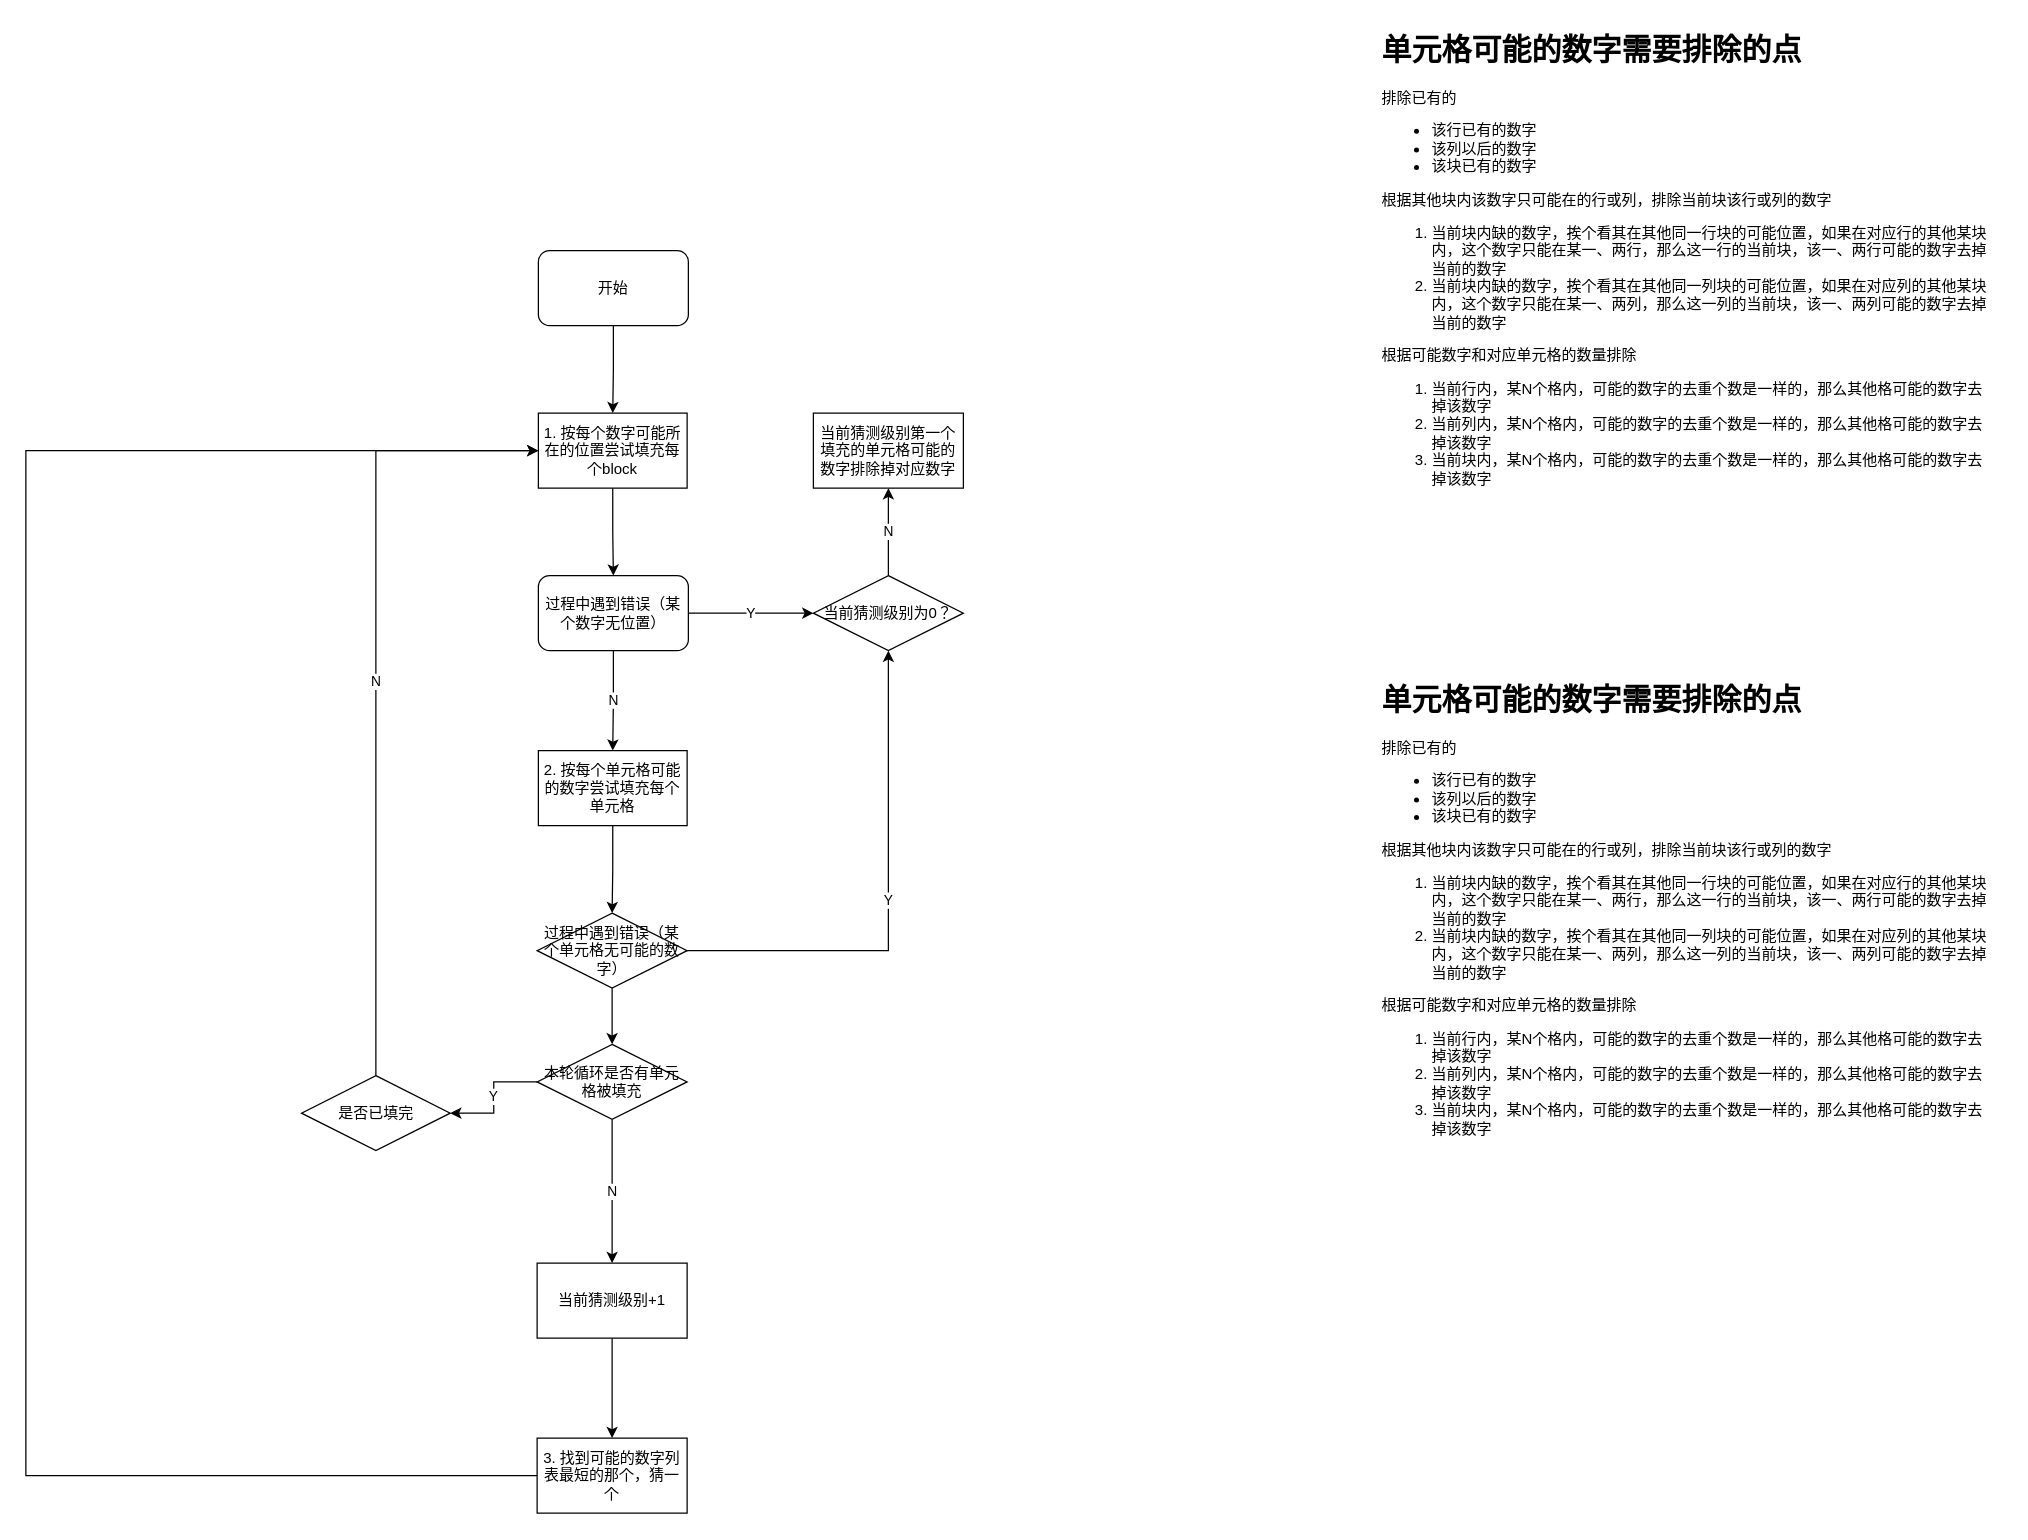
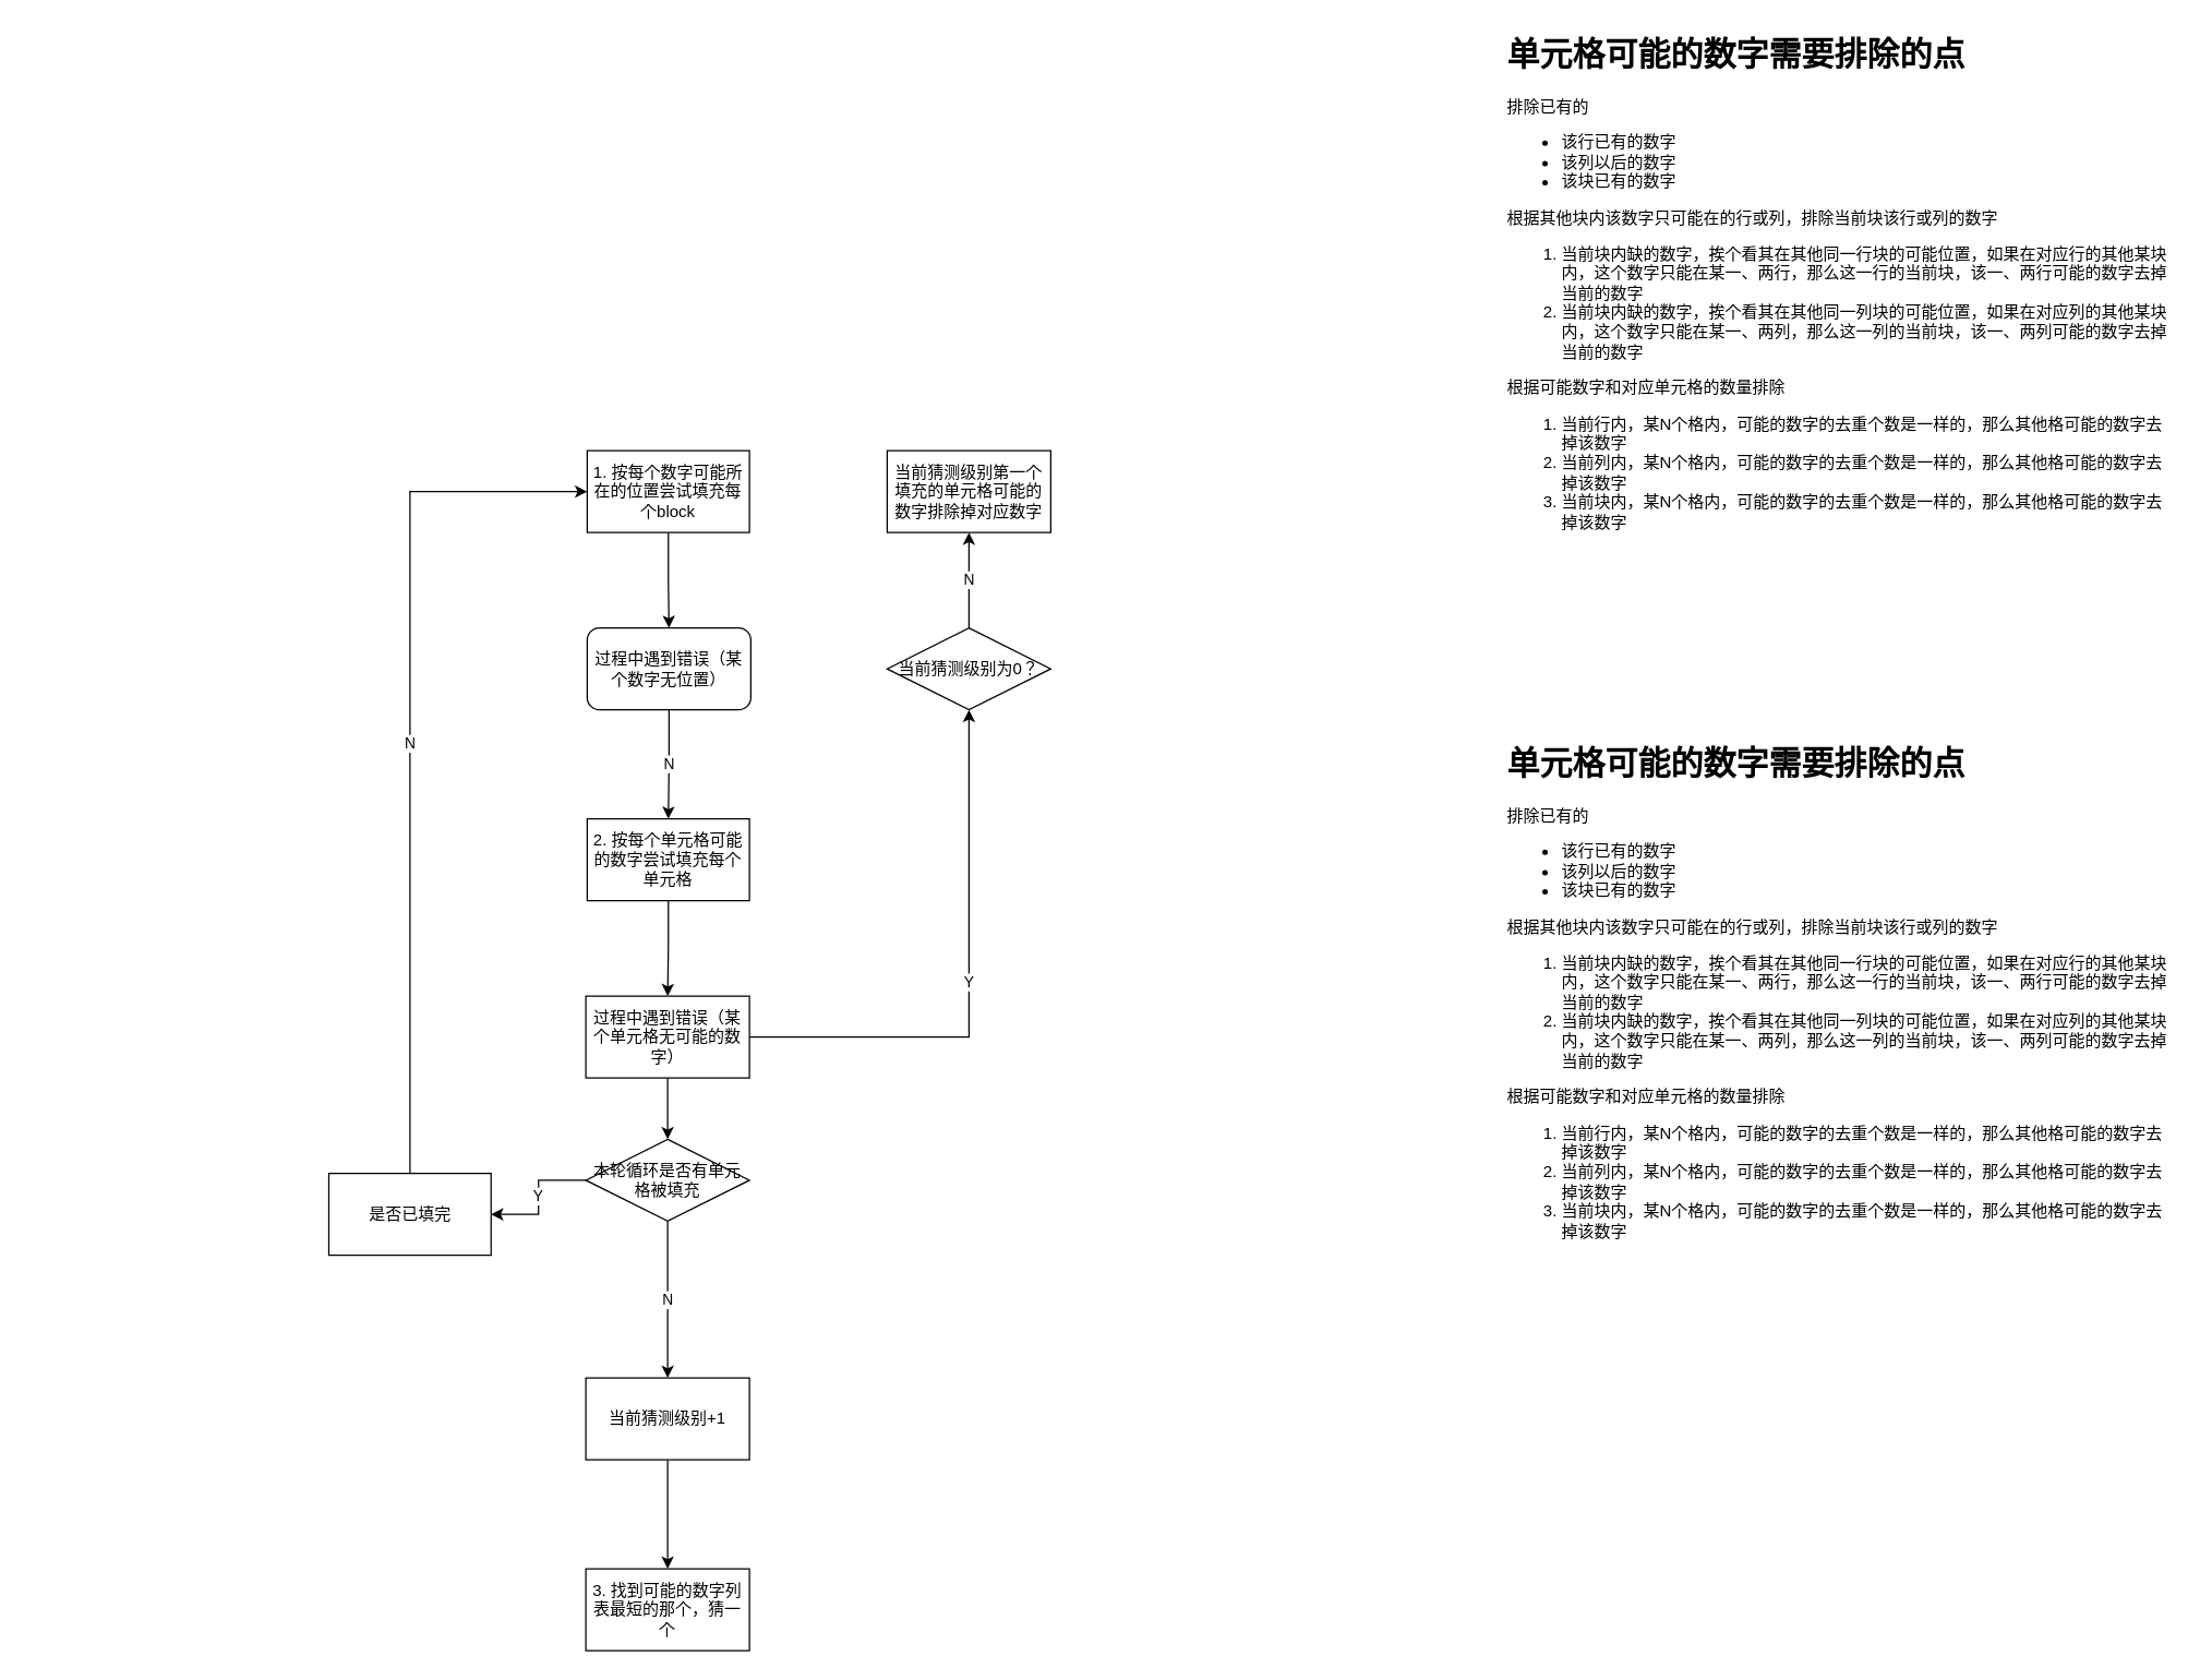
- <mxCell id="4" value="开始" style="rounded=1;whiteSpace=wrap;html=1;" parent="1" vertex="1"><mxGeometry x="430" y="200" width="120" height="60" as="geometry" /></mxCell>
- <mxCell id="3" style="edgeStyle=orthogonalEdgeStyle;rounded=0;orthogonalLoop=1;jettySize=auto;html=1;entryX=0.5;entryY=0;entryDx=0;entryDy=0;" parent="1" source="4" target="6" edge="1"><mxGeometry relative="1" as="geometry" /></mxCell>
- <mxCell id="7" value="Y" style="edgeStyle=orthogonalEdgeStyle;rounded=0;orthogonalLoop=1;jettySize=auto;html=1;" parent="1" source="9" target="11" edge="1"><mxGeometry relative="1" as="geometry" /></mxCell>
- <mxCell id="17" value="过程中遇到错误（某个单元格无可能的数字）" style="rhombus;whiteSpace=wrap;html=1;" parent="1" vertex="1"><mxGeometry x="429" y="730" width="120" height="60" as="geometry" /></mxCell>
+ <mxCell id="17" value="过程中遇到错误（某个单元格无可能的数字）" style="whiteSpace=wrap;html=1;rounded=0;" parent="1" vertex="1"><mxGeometry x="429" y="730" width="120" height="60" as="geometry" /></mxCell>
- <mxCell id="25" style="edgeStyle=orthogonalEdgeStyle;rounded=0;orthogonalLoop=1;jettySize=auto;html=1;entryX=0;entryY=0.5;entryDx=0;entryDy=0;exitX=0;exitY=0.5;exitDx=0;exitDy=0;shadow=0;sketch=0;jumpStyle=arc;" parent="1" source="26" target="6" edge="1"><mxGeometry relative="1" as="geometry"><Array as="points"><mxPoint x="20" y="1180" /><mxPoint x="20" y="360" /></Array></mxGeometry></mxCell>
- <mxCell id="22" value="是否已填完" style="rhombus;whiteSpace=wrap;html=1;" parent="1" vertex="1"><mxGeometry x="240.5" y="860" width="119" height="60" as="geometry" /></mxCell>
+ <mxCell id="22" value="是否已填完" style="whiteSpace=wrap;html=1;rounded=0;" parent="1" vertex="1"><mxGeometry x="240.5" y="860" width="119" height="60" as="geometry" /></mxCell>
